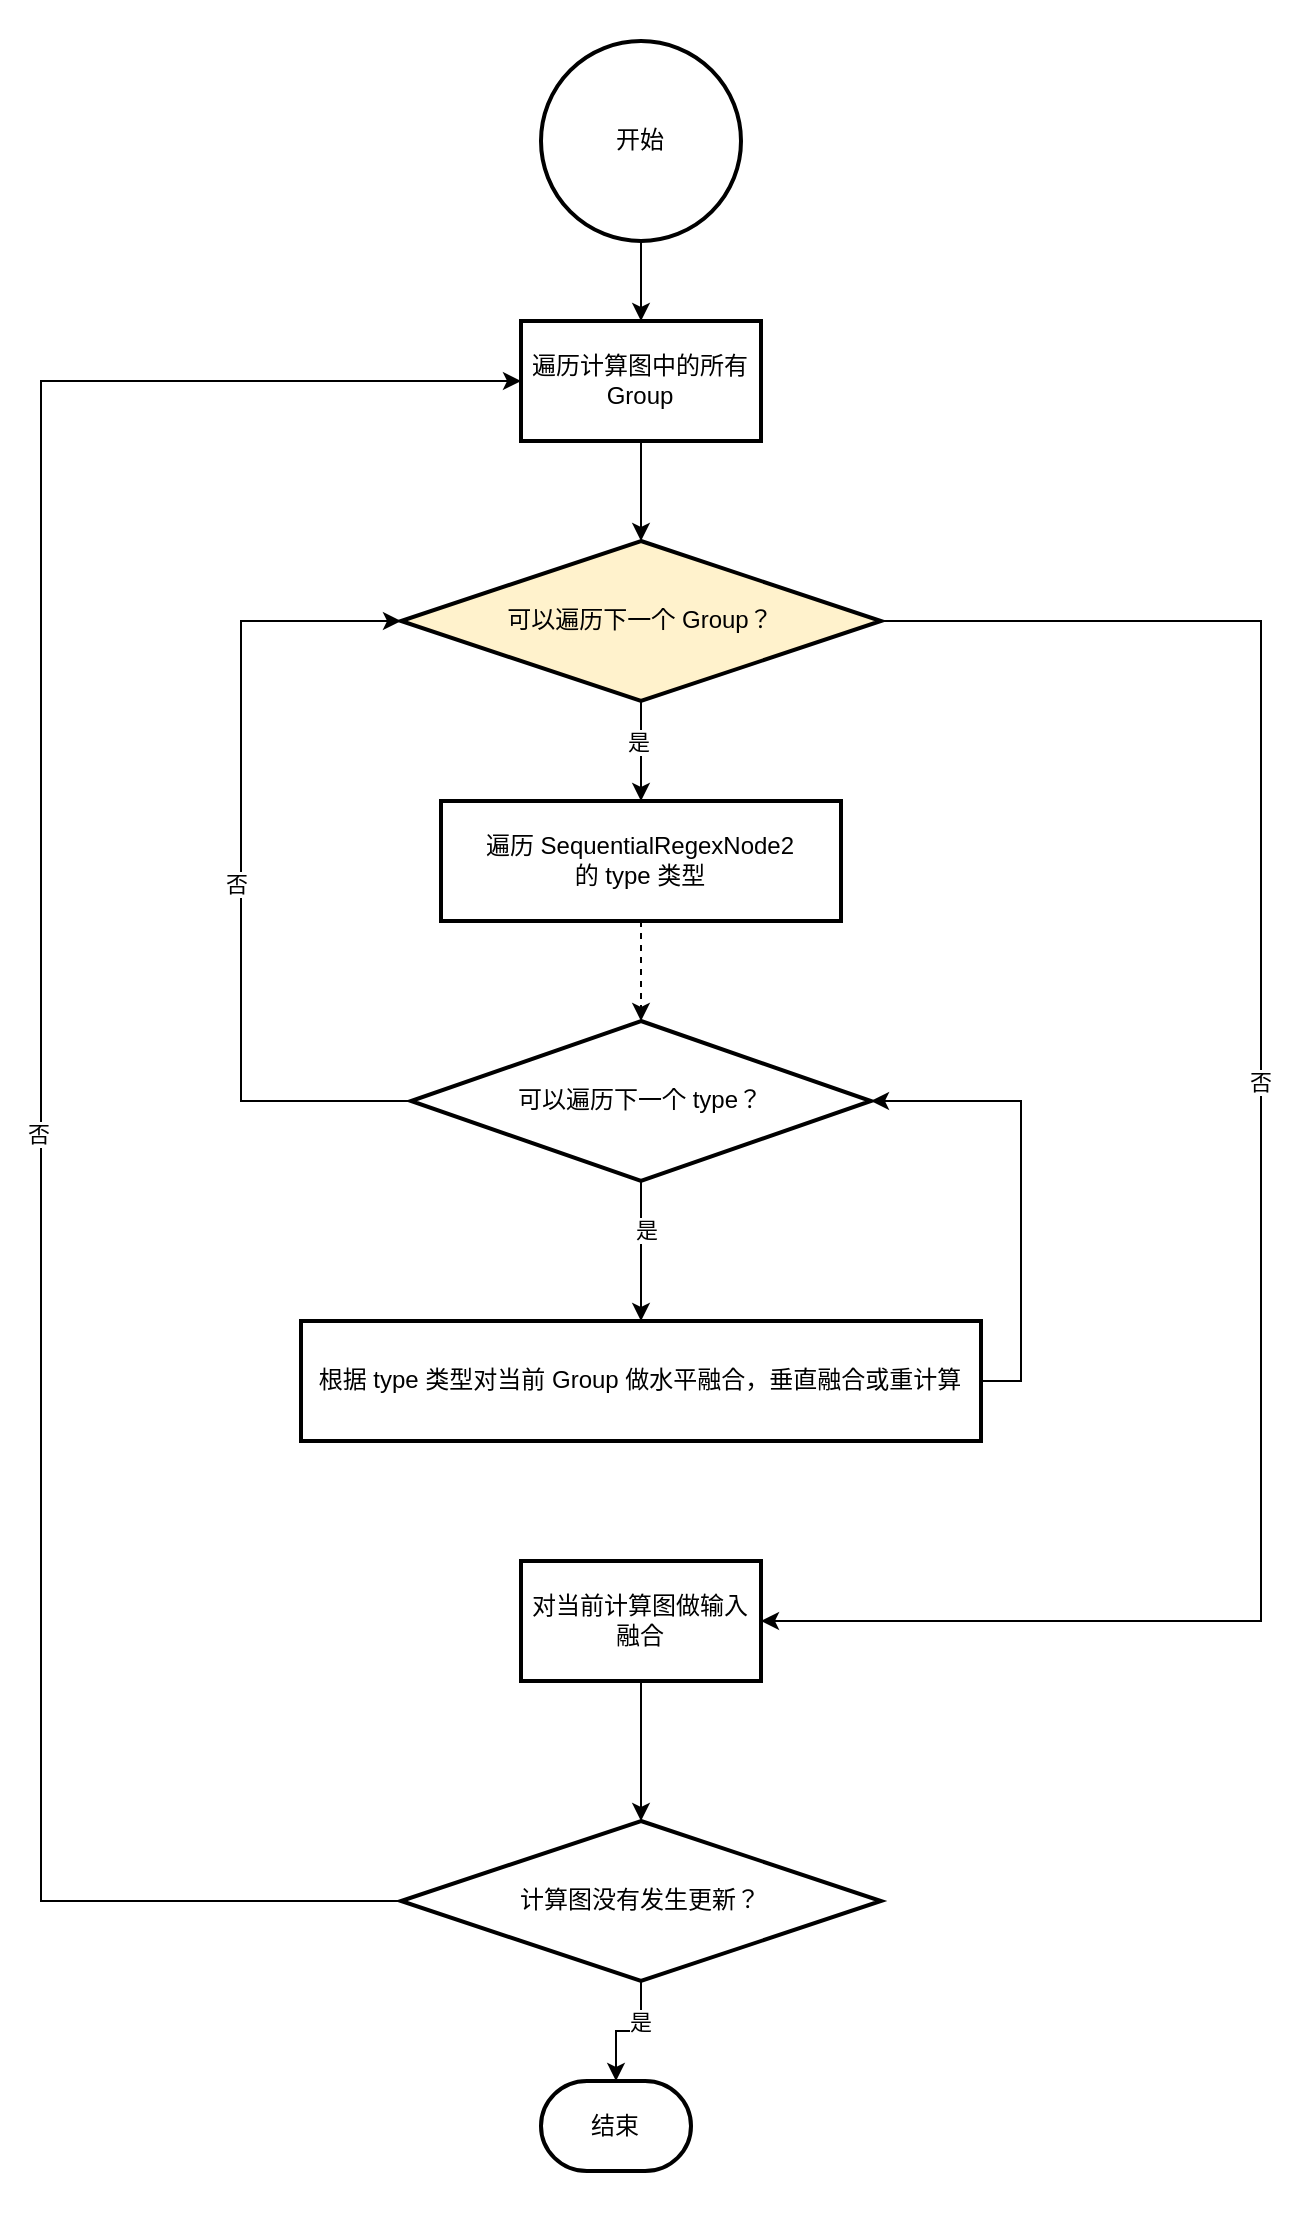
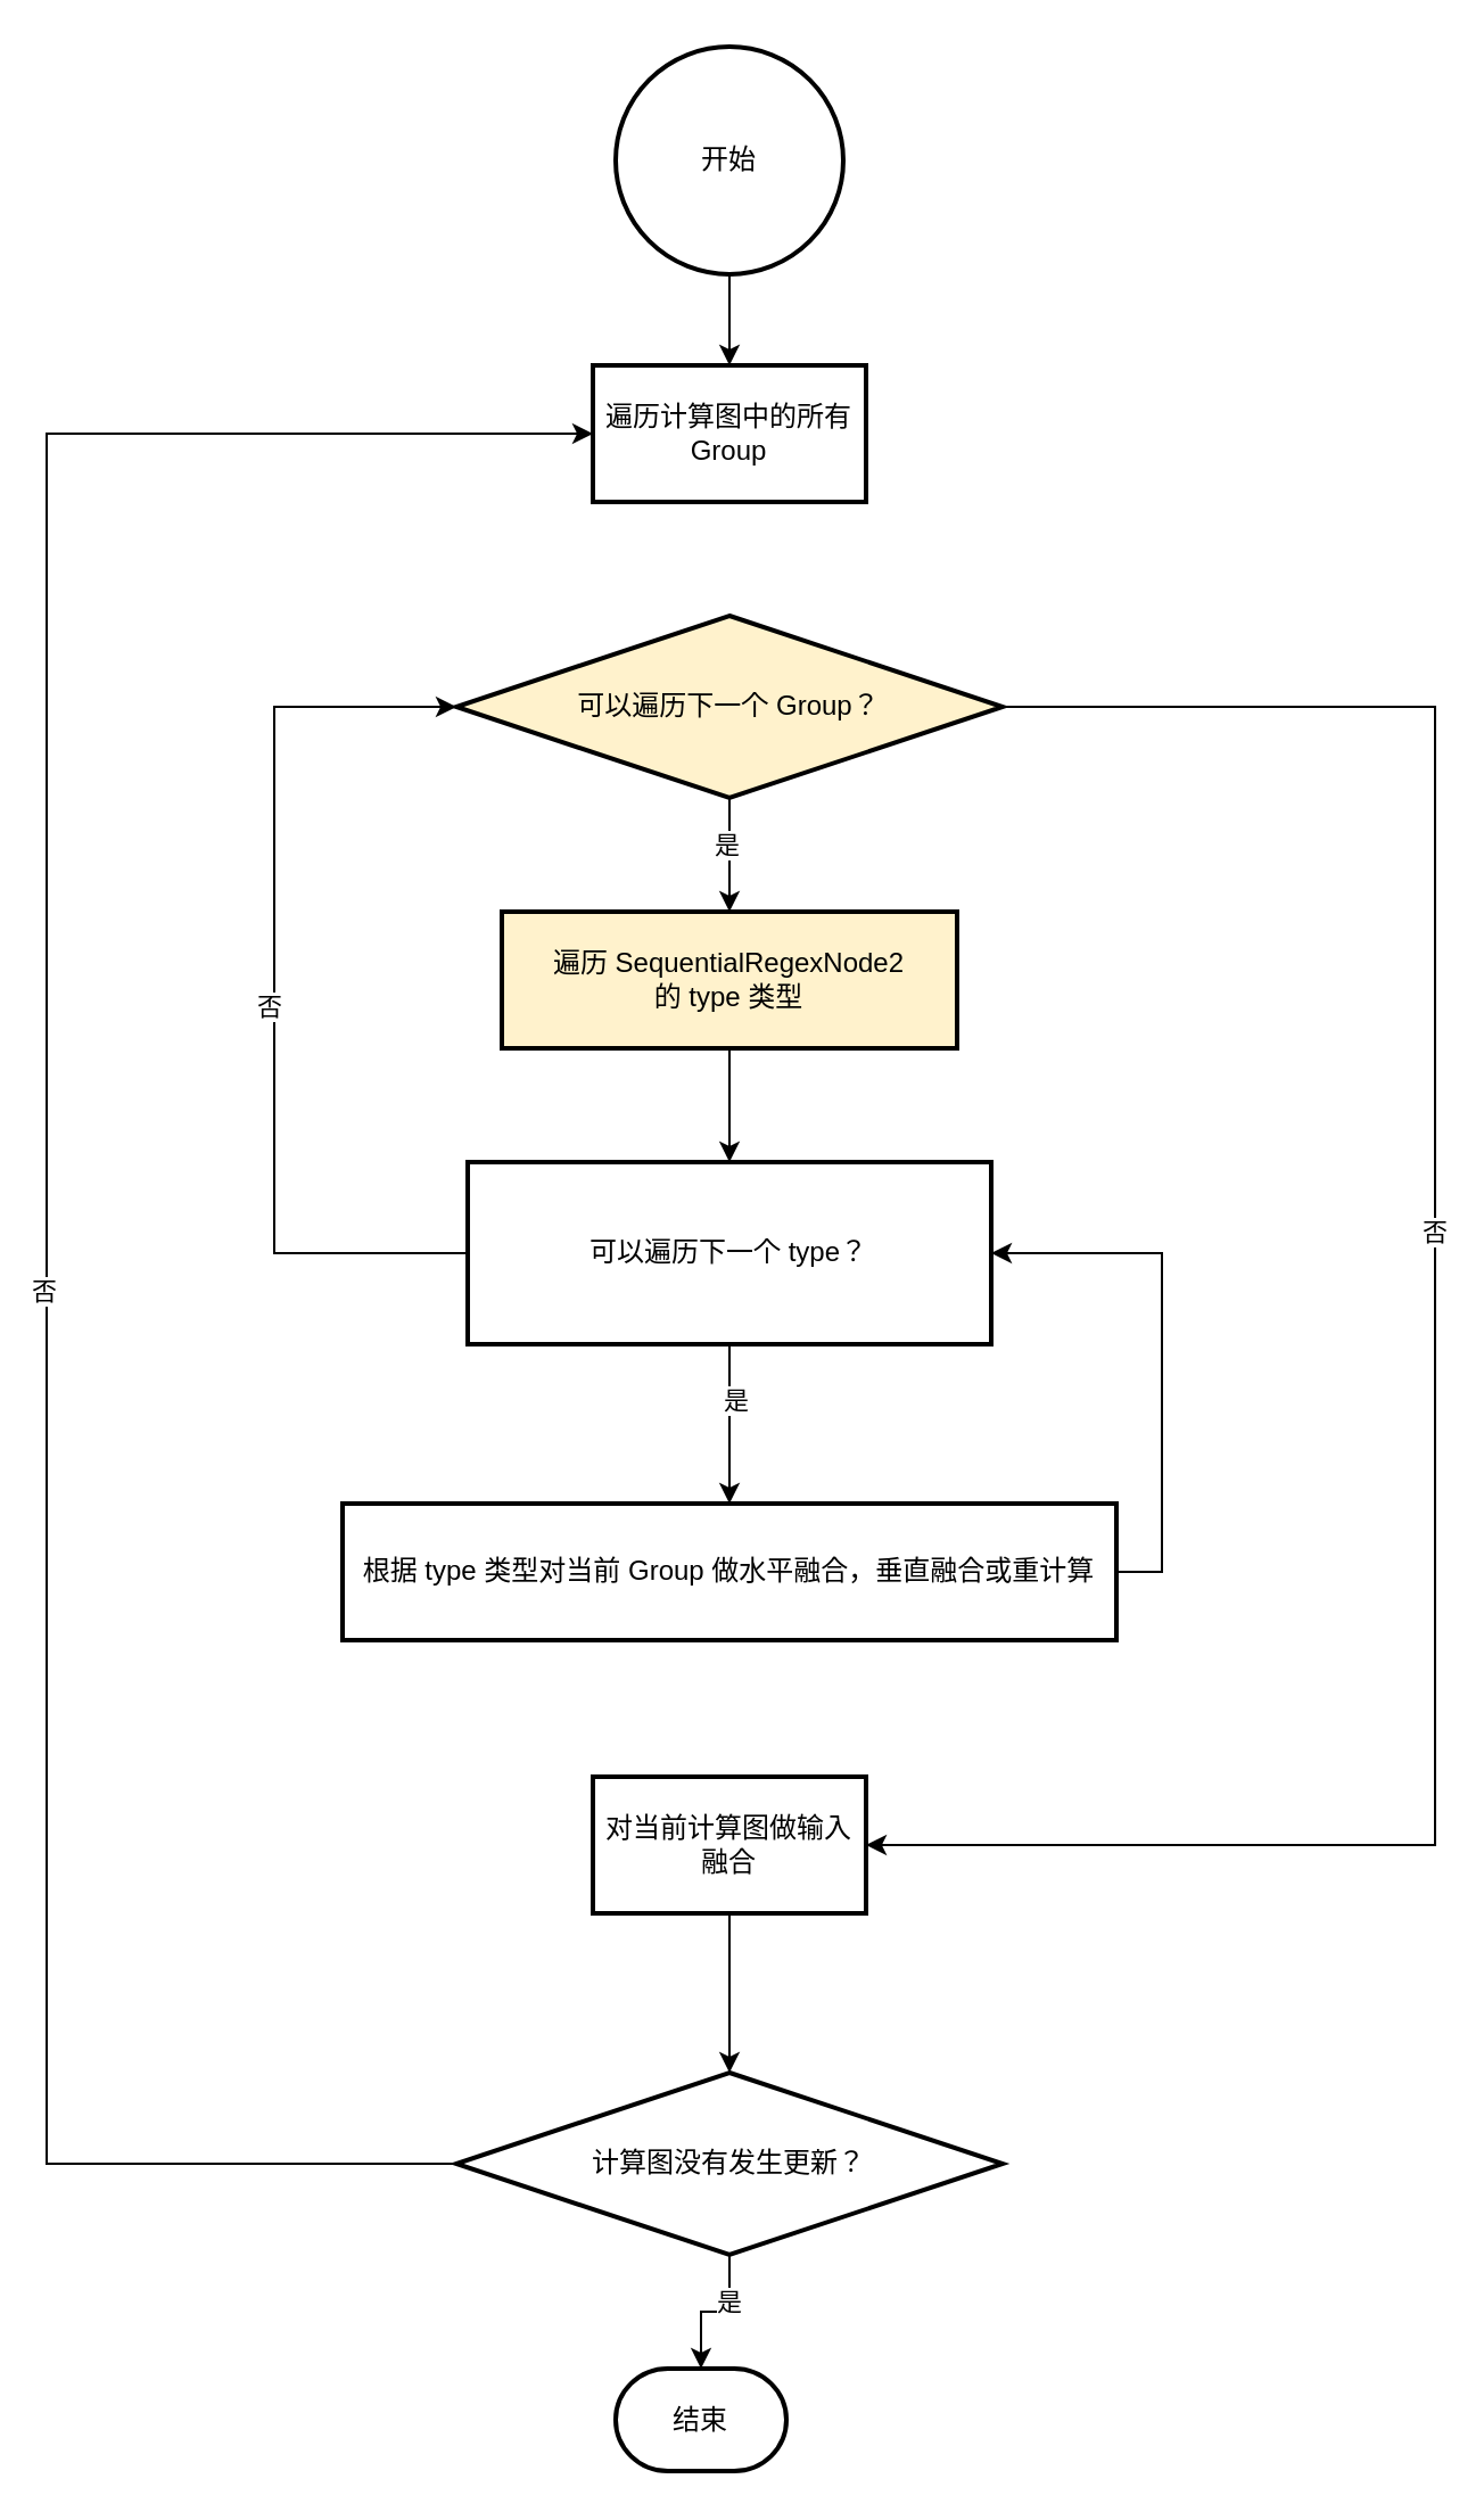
- <mxCell id="24" style="edgeStyle=orthogonalEdgeStyle;rounded=0;orthogonalLoop=1;jettySize=auto;html=1;exitX=0.5;exitY=1;exitDx=0;exitDy=0;entryX=0.5;entryY=0;entryDx=0;entryDy=0;" edge="1" parent="1" source="25" target="8"><mxGeometry relative="1" as="geometry" /></mxCell>
- <mxCell id="27" value="遍历 SequentialRegexNode2&lt;br style=&quot;border-color: var(--border-color);&quot;&gt;的 type 类型" style="whiteSpace=wrap;html=1;strokeWidth=2;" vertex="1" parent="1"><mxGeometry x="220" y="400" width="200" height="60" as="geometry" /></mxCell>
+ <mxCell id="27" value="遍历 SequentialRegexNode2&lt;br style=&quot;border-color: var(--border-color);&quot;&gt;的 type 类型" style="whiteSpace=wrap;html=1;strokeWidth=2;fillColor=#fff2cc;" vertex="1" parent="1"><mxGeometry x="220" y="400" width="200" height="60" as="geometry" /></mxCell>
- <mxCell id="26" style="edgeStyle=orthogonalEdgeStyle;rounded=0;orthogonalLoop=1;jettySize=auto;html=1;exitX=0.5;exitY=1;exitDx=0;exitDy=0;entryX=0.5;entryY=0;entryDx=0;entryDy=0;dashed=1;" edge="1" parent="1" source="27" target="13"><mxGeometry relative="1" as="geometry" /></mxCell>
+ <mxCell id="26" style="edgeStyle=orthogonalEdgeStyle;rounded=0;orthogonalLoop=1;jettySize=auto;html=1;exitX=0.5;exitY=1;exitDx=0;exitDy=0;entryX=0.5;entryY=0;entryDx=0;entryDy=0;" edge="1" parent="1" source="27" target="13"><mxGeometry relative="1" as="geometry" /></mxCell>
- <mxCell id="13" value="可以遍历下一个 type？" style="rhombus;whiteSpace=wrap;html=1;strokeWidth=2;" vertex="1" parent="1"><mxGeometry x="205" y="510" width="230" height="80" as="geometry" /></mxCell>
+ <mxCell id="13" value="可以遍历下一个 type？" style="whiteSpace=wrap;html=1;strokeWidth=2;rounded=0;" vertex="1" parent="1"><mxGeometry x="205" y="510" width="230" height="80" as="geometry" /></mxCell>
